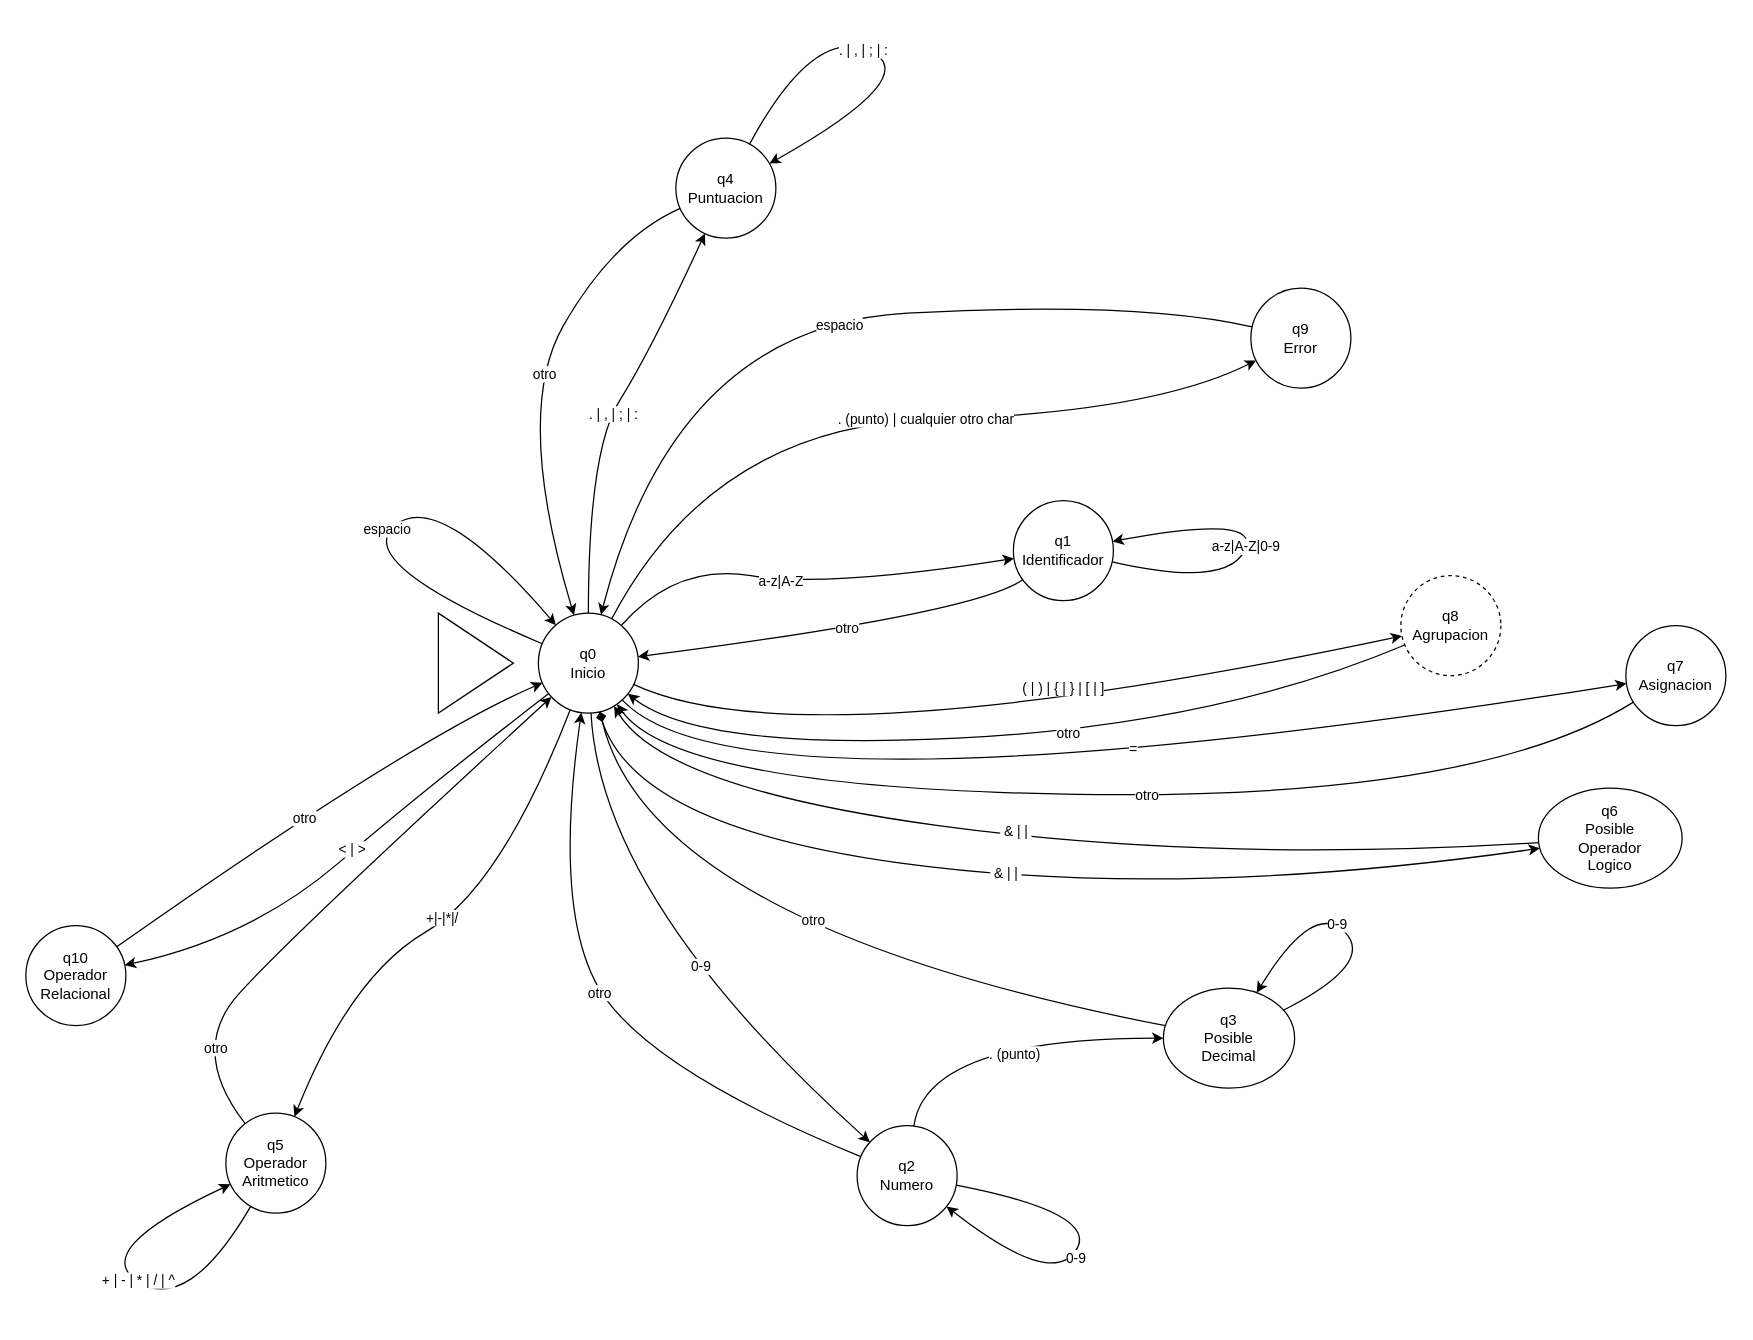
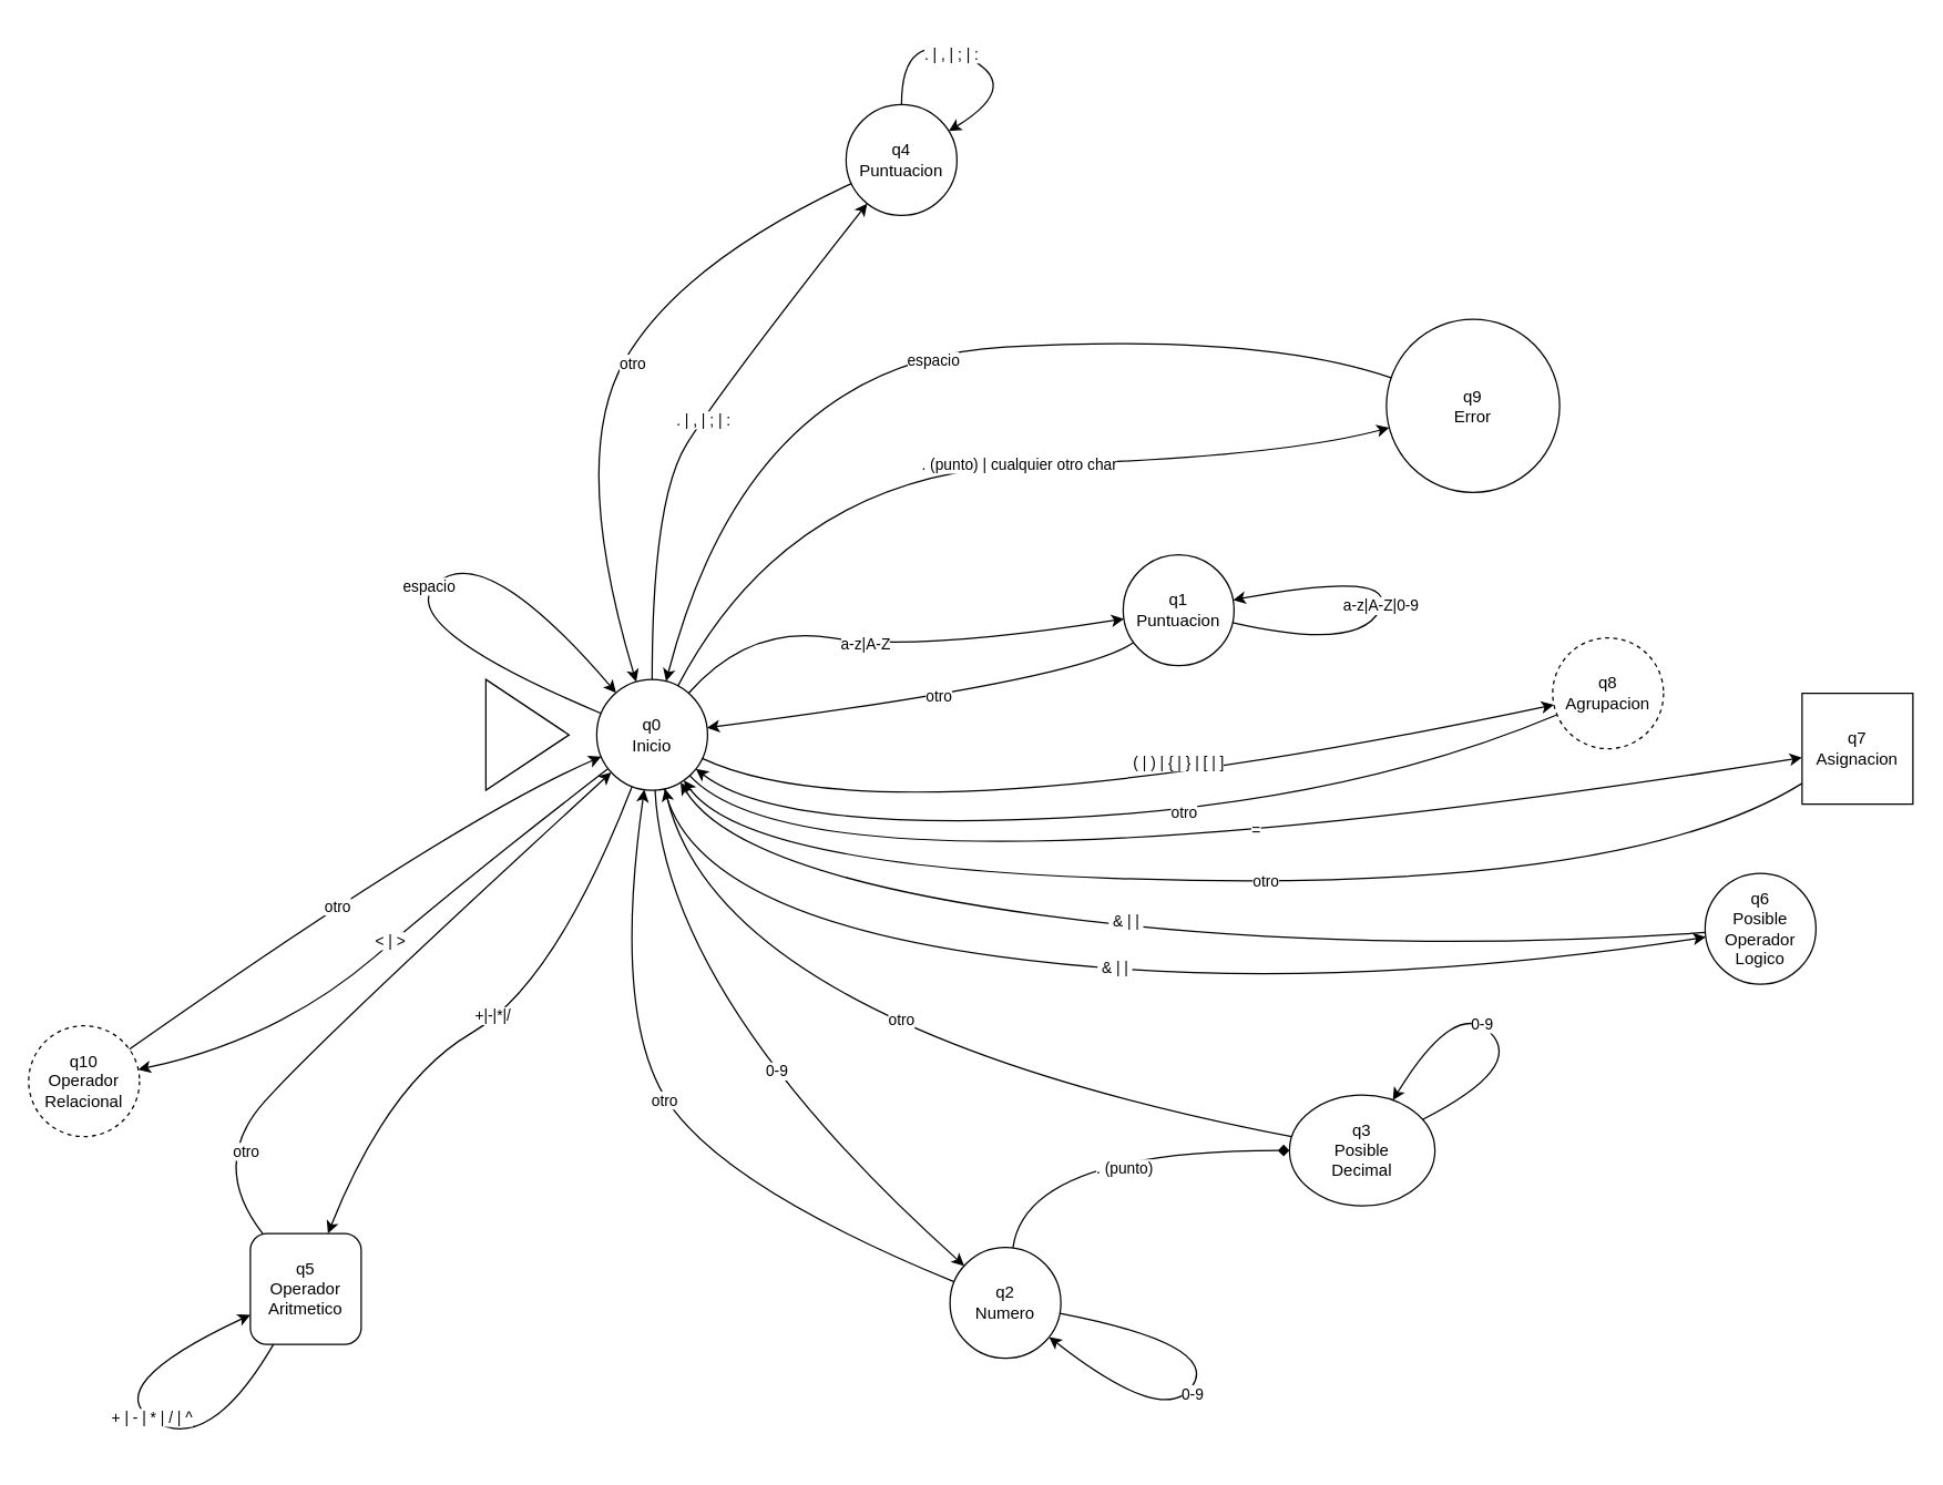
- <mxCell id="5" value="q4&lt;div&gt;Puntuacion&lt;/div&gt;" style="ellipse;whiteSpace=wrap;html=1;aspect=fixed;" parent="1" vertex="1"><mxGeometry x="540" y="110" width="80" height="80" as="geometry" /></mxCell>
+ <mxCell id="5" value="q4&lt;div&gt;Puntuacion&lt;/div&gt;" style="ellipse;whiteSpace=wrap;html=1;aspect=fixed;" parent="1" vertex="1"><mxGeometry x="610" y="75" width="80" height="80" as="geometry" /></mxCell>
- <mxCell id="10" value="q9&lt;div&gt;Error&lt;/div&gt;" style="ellipse;whiteSpace=wrap;html=1;aspect=fixed;" parent="1" vertex="1"><mxGeometry x="1000" y="230" width="80" height="80" as="geometry" /></mxCell>
+ <mxCell id="10" value="q9&lt;div&gt;Error&lt;/div&gt;" style="ellipse;whiteSpace=wrap;html=1;aspect=fixed;" parent="1" vertex="1"><mxGeometry x="1000" y="230" width="125" height="125" as="geometry" /></mxCell>
- <mxCell id="2" value="q1&lt;div&gt;Identificador&lt;/div&gt;" style="ellipse;whiteSpace=wrap;html=1;aspect=fixed;" parent="1" vertex="1"><mxGeometry x="810" y="400" width="80" height="80" as="geometry" /></mxCell>
+ <mxCell id="2" value="q1&lt;div&gt;Puntuacion&lt;/div&gt;" style="ellipse;whiteSpace=wrap;html=1;aspect=fixed;" parent="1" vertex="1"><mxGeometry x="810" y="400" width="80" height="80" as="geometry" /></mxCell>
- <mxCell id="8" value="q7&lt;div&gt;Asignacion&lt;/div&gt;" style="ellipse;whiteSpace=wrap;html=1;aspect=fixed;" parent="1" vertex="1"><mxGeometry x="1300" y="500" width="80" height="80" as="geometry" /></mxCell>
+ <mxCell id="8" value="q7&lt;div&gt;Asignacion&lt;/div&gt;" style="whiteSpace=wrap;html=1;aspect=fixed;rounded=0;" parent="1" vertex="1"><mxGeometry x="1300" y="500" width="80" height="80" as="geometry" /></mxCell>
- <mxCell id="7" value="q6&lt;div&gt;Posible&lt;/div&gt;&lt;div&gt;Operador&lt;/div&gt;&lt;div&gt;Logico&lt;/div&gt;" style="ellipse;whiteSpace=wrap;html=1;aspect=fixed;" parent="1" vertex="1"><mxGeometry x="1230" y="630" width="115" height="80" as="geometry" /></mxCell>
+ <mxCell id="7" value="q6&lt;div&gt;Posible&lt;/div&gt;&lt;div&gt;Operador&lt;/div&gt;&lt;div&gt;Logico&lt;/div&gt;" style="ellipse;whiteSpace=wrap;html=1;aspect=fixed;" parent="1" vertex="1"><mxGeometry x="1230" y="630" width="80" height="80" as="geometry" /></mxCell>
- <mxCell id="41" value="" style="curved=1;endArrow=diamond;html=1;rounded=0;" parent="1" source="4" target="11" edge="1"><mxGeometry width="50" height="50" relative="1" as="geometry"><mxPoint x="880" y="570" as="sourcePoint" /><mxPoint x="930" y="520" as="targetPoint" /><Array as="points"><mxPoint x="520" y="740" /></Array></mxGeometry></mxCell>
+ <mxCell id="41" value="" style="curved=1;endArrow=classic;html=1;rounded=0;" parent="1" source="4" target="11" edge="1"><mxGeometry width="50" height="50" relative="1" as="geometry"><mxPoint x="880" y="570" as="sourcePoint" /><mxPoint x="930" y="520" as="targetPoint" /><Array as="points"><mxPoint x="520" y="740" /></Array></mxGeometry></mxCell>
- <mxCell id="61" value="q10&lt;div&gt;Operador&lt;/div&gt;&lt;div&gt;Relacional&lt;/div&gt;" style="ellipse;whiteSpace=wrap;html=1;aspect=fixed;" parent="1" vertex="1"><mxGeometry x="20" y="740" width="80" height="80" as="geometry" /></mxCell>
+ <mxCell id="61" value="q10&lt;div&gt;Operador&lt;/div&gt;&lt;div&gt;Relacional&lt;/div&gt;" style="ellipse;whiteSpace=wrap;html=1;aspect=fixed;dashed=1;" parent="1" vertex="1"><mxGeometry x="20" y="740" width="80" height="80" as="geometry" /></mxCell>
- <mxCell id="37" value="" style="curved=1;endArrow=classic;html=1;rounded=0;" parent="1" source="3" target="4" edge="1"><mxGeometry width="50" height="50" relative="1" as="geometry"><mxPoint x="600" y="810" as="sourcePoint" /><mxPoint x="650" y="760" as="targetPoint" /><Array as="points"><mxPoint x="740" y="830" /></Array></mxGeometry></mxCell>
+ <mxCell id="37" value="" style="curved=1;endArrow=diamond;html=1;rounded=0;" parent="1" source="3" target="4" edge="1"><mxGeometry width="50" height="50" relative="1" as="geometry"><mxPoint x="600" y="810" as="sourcePoint" /><mxPoint x="650" y="760" as="targetPoint" /><Array as="points"><mxPoint x="740" y="830" /></Array></mxGeometry></mxCell>
- <mxCell id="6" value="q5&lt;div&gt;Operador&lt;/div&gt;&lt;div&gt;Aritmetico&lt;/div&gt;" style="ellipse;whiteSpace=wrap;html=1;aspect=fixed;" parent="1" vertex="1"><mxGeometry x="180" y="890" width="80" height="80" as="geometry" /></mxCell>
+ <mxCell id="6" value="q5&lt;div&gt;Operador&lt;/div&gt;&lt;div&gt;Aritmetico&lt;/div&gt;" style="whiteSpace=wrap;html=1;aspect=fixed;rounded=1;" parent="1" vertex="1"><mxGeometry x="180" y="890" width="80" height="80" as="geometry" /></mxCell>
